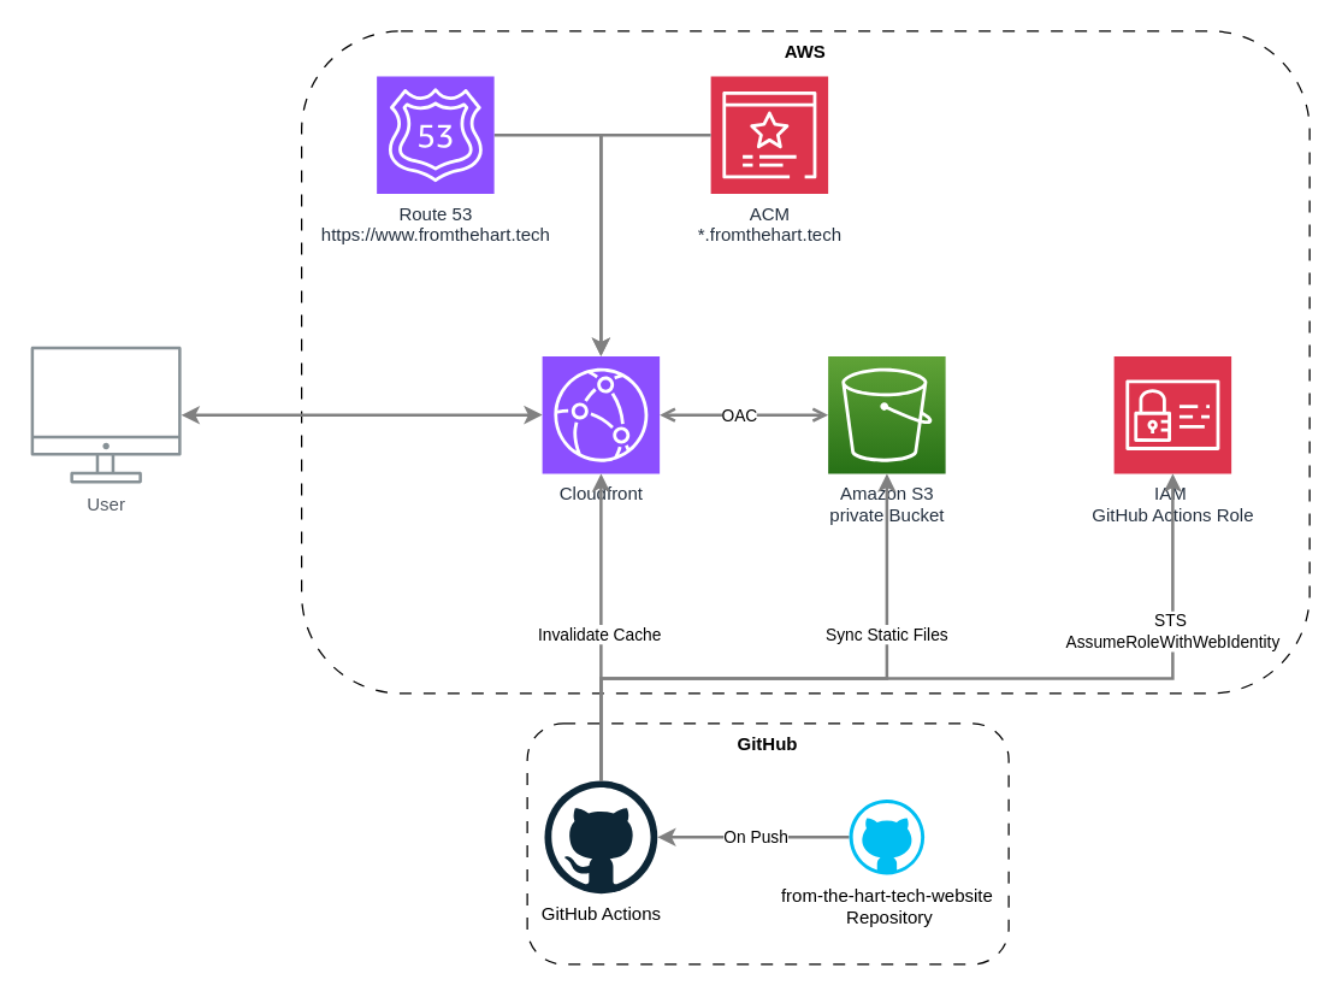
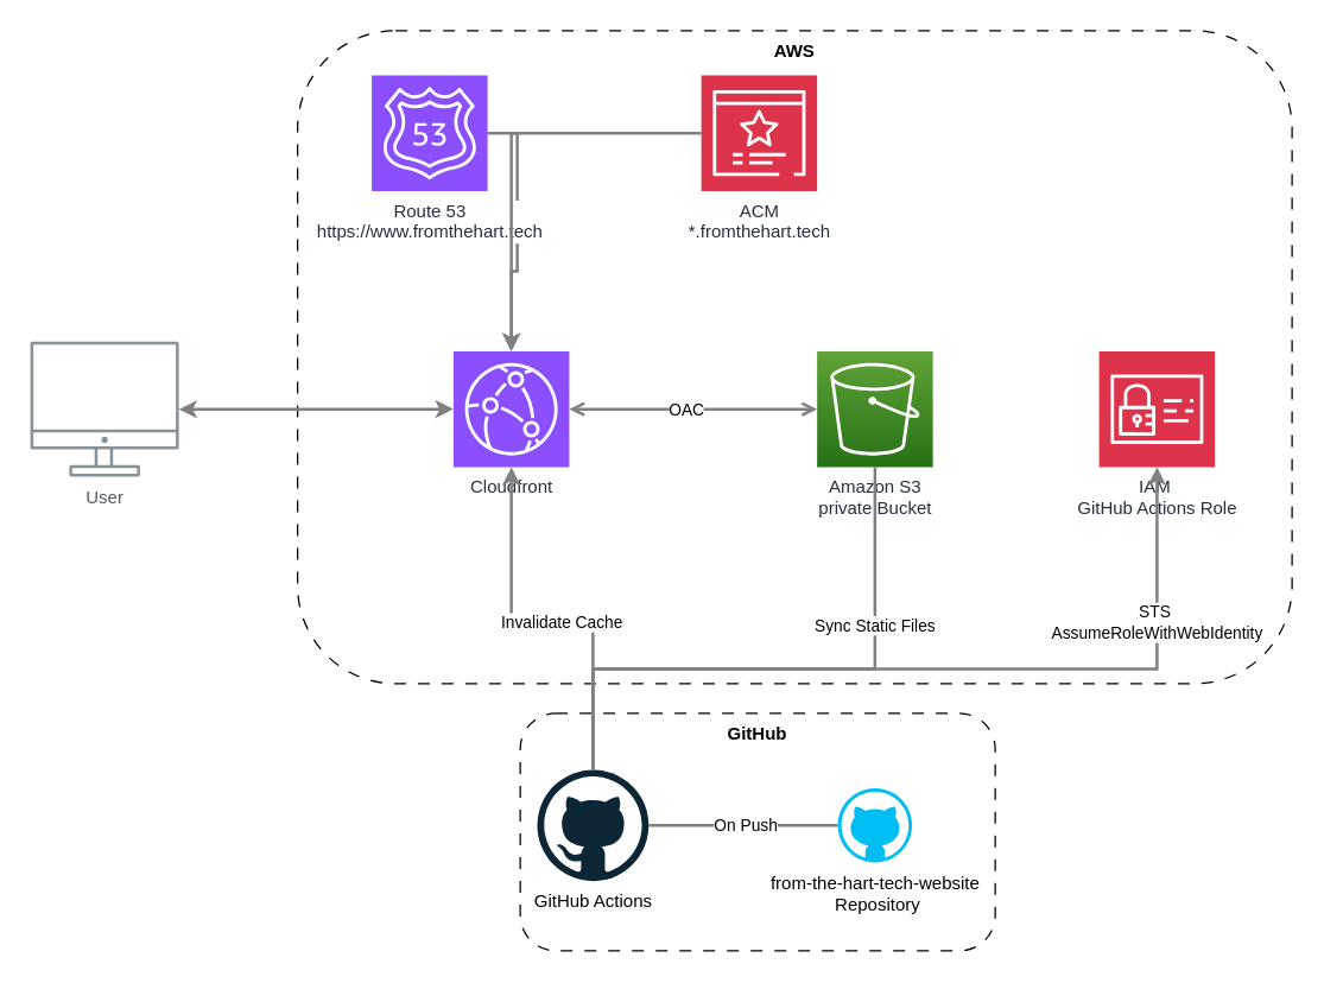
- <mxCell id="8" value="Cloudfront" style="sketch=0;points=[[0,0,0],[0.25,0,0],[0.5,0,0],[0.75,0,0],[1,0,0],[0,1,0],[0.25,1,0],[0.5,1,0],[0.75,1,0],[1,1,0],[0,0.25,0],[0,0.5,0],[0,0.75,0],[1,0.25,0],[1,0.5,0],[1,0.75,0]];outlineConnect=0;fontColor=#232F3E;fillColor=#8C4FFF;strokeColor=#ffffff;dashed=0;verticalLabelPosition=bottom;verticalAlign=top;align=center;html=1;fontSize=12;fontStyle=0;aspect=fixed;shape=mxgraph.aws4.resourceIcon;resIcon=mxgraph.aws4.cloudfront;labelBackgroundColor=default;" vertex="1" parent="1"><mxGeometry x="360" y="236" width="78" height="78" as="geometry" /></mxCell>
+ <mxCell id="8" value="Cloudfront" style="sketch=0;points=[[0,0,0],[0.25,0,0],[0.5,0,0],[0.75,0,0],[1,0,0],[0,1,0],[0.25,1,0],[0.5,1,0],[0.75,1,0],[1,1,0],[0,0.25,0],[0,0.5,0],[0,0.75,0],[1,0.25,0],[1,0.5,0],[1,0.75,0]];outlineConnect=0;fontColor=#232F3E;fillColor=#8C4FFF;strokeColor=#ffffff;dashed=0;verticalLabelPosition=bottom;verticalAlign=top;align=center;html=1;fontSize=12;fontStyle=0;aspect=fixed;shape=mxgraph.aws4.resourceIcon;resIcon=mxgraph.aws4.cloudfront;labelBackgroundColor=default;" vertex="1" parent="1"><mxGeometry x="305" y="236" width="78" height="78" as="geometry" /></mxCell>
- <mxCell id="20" style="edgeStyle=orthogonalEdgeStyle;rounded=0;orthogonalLoop=1;jettySize=auto;html=1;strokeColor=#808080;strokeWidth=2;" edge="1" parent="1" source="9" target="7"><mxGeometry relative="1" as="geometry"><Array as="points"><mxPoint x="399" y="450" /><mxPoint x="589" y="450" /></Array></mxGeometry></mxCell>
+ <mxCell id="20" style="edgeStyle=orthogonalEdgeStyle;rounded=0;orthogonalLoop=1;jettySize=auto;html=1;strokeColor=#808080;strokeWidth=2;endArrow=none;" edge="1" parent="1" source="9" target="7"><mxGeometry relative="1" as="geometry"><Array as="points"><mxPoint x="399" y="450" /><mxPoint x="589" y="450" /></Array></mxGeometry></mxCell>
- <mxCell id="14" style="edgeStyle=orthogonalEdgeStyle;rounded=0;orthogonalLoop=1;jettySize=auto;html=1;strokeWidth=2;strokeColor=#808080;" edge="1" parent="1" source="16" target="9"><mxGeometry relative="1" as="geometry" /></mxCell>
+ <mxCell id="14" style="edgeStyle=orthogonalEdgeStyle;rounded=0;orthogonalLoop=1;jettySize=auto;html=1;strokeWidth=2;strokeColor=#808080;endArrow=none;" edge="1" parent="1" source="16" target="9"><mxGeometry relative="1" as="geometry" /></mxCell>
